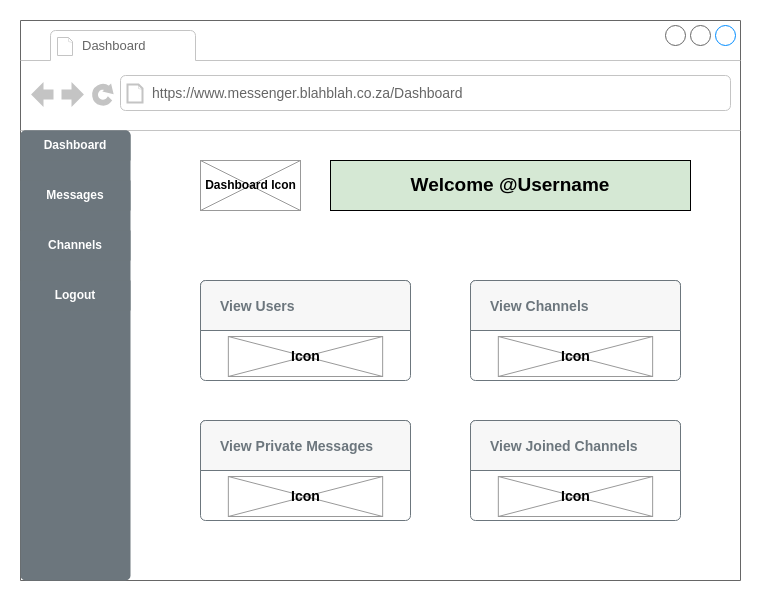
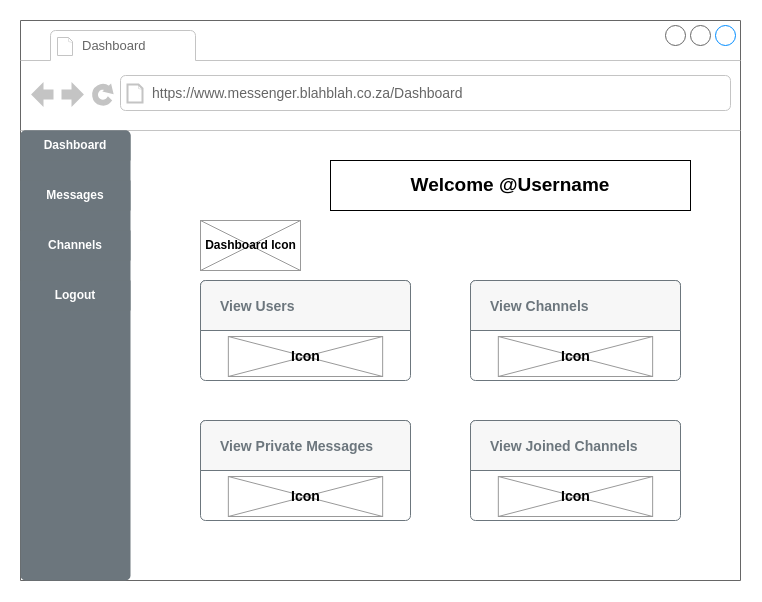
- <mxCell id="5" value="&lt;b&gt;Dashboard Icon&lt;/b&gt;" style="verticalLabelPosition=middle;shadow=0;dashed=0;align=center;html=1;verticalAlign=middle;strokeWidth=1;shape=mxgraph.mockup.graphics.simpleIcon;strokeColor=#999999;labelPosition=center;" vertex="1" parent="2"><mxGeometry x="180" y="140" width="100" height="50" as="geometry" /></mxCell>
+ <mxCell id="5" value="&lt;b&gt;Dashboard Icon&lt;/b&gt;" style="verticalLabelPosition=middle;shadow=0;dashed=0;align=center;html=1;verticalAlign=middle;strokeWidth=1;shape=mxgraph.mockup.graphics.simpleIcon;strokeColor=#999999;labelPosition=center;" vertex="1" parent="2"><mxGeometry x="180" y="200" width="100" height="50" as="geometry" /></mxCell>
- <mxCell id="6" value="&lt;b&gt;&lt;font style=&quot;font-size: 19px&quot;&gt;Welcome @Username&lt;/font&gt;&lt;/b&gt;" style="rounded=0;whiteSpace=wrap;html=1;fillColor=#d5e8d4;" vertex="1" parent="2"><mxGeometry x="310" y="140" width="360" height="50" as="geometry" /></mxCell>
+ <mxCell id="6" value="&lt;b&gt;&lt;font style=&quot;font-size: 19px&quot;&gt;Welcome @Username&lt;/font&gt;&lt;/b&gt;" style="rounded=0;whiteSpace=wrap;html=1;" vertex="1" parent="2"><mxGeometry x="310" y="140" width="360" height="50" as="geometry" /></mxCell>
